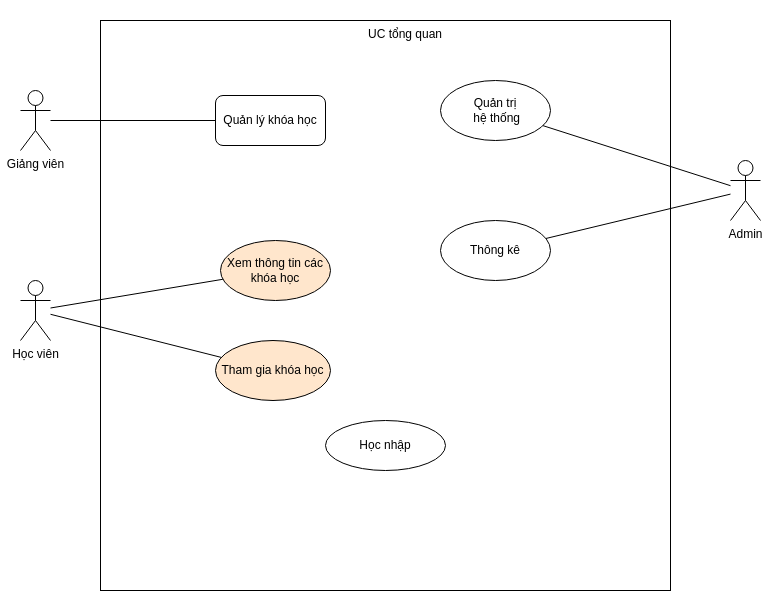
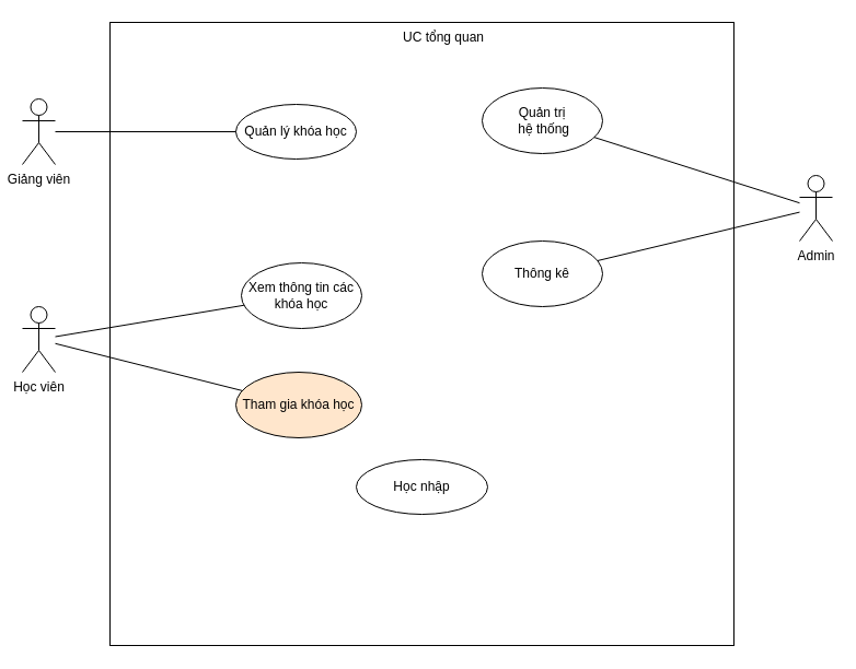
- <mxCell id="8" value="Quản lý khóa học" style="whiteSpace=wrap;html=1;rounded=1;" parent="1" vertex="1"><mxGeometry x="215" y="95" width="110" height="50" as="geometry" /></mxCell>
+ <mxCell id="8" value="Quản lý khóa học" style="ellipse;whiteSpace=wrap;html=1;" parent="1" vertex="1"><mxGeometry x="215" y="95" width="110" height="50" as="geometry" /></mxCell>
- <mxCell id="7" value="Xem thông tin các khóa học" style="ellipse;whiteSpace=wrap;html=1;fillColor=#ffe6cc;" parent="1" vertex="1"><mxGeometry x="220" y="240" width="110" height="60" as="geometry" /></mxCell>
+ <mxCell id="7" value="Xem thông tin các khóa học" style="ellipse;whiteSpace=wrap;html=1;" parent="1" vertex="1"><mxGeometry x="220" y="240" width="110" height="60" as="geometry" /></mxCell>
